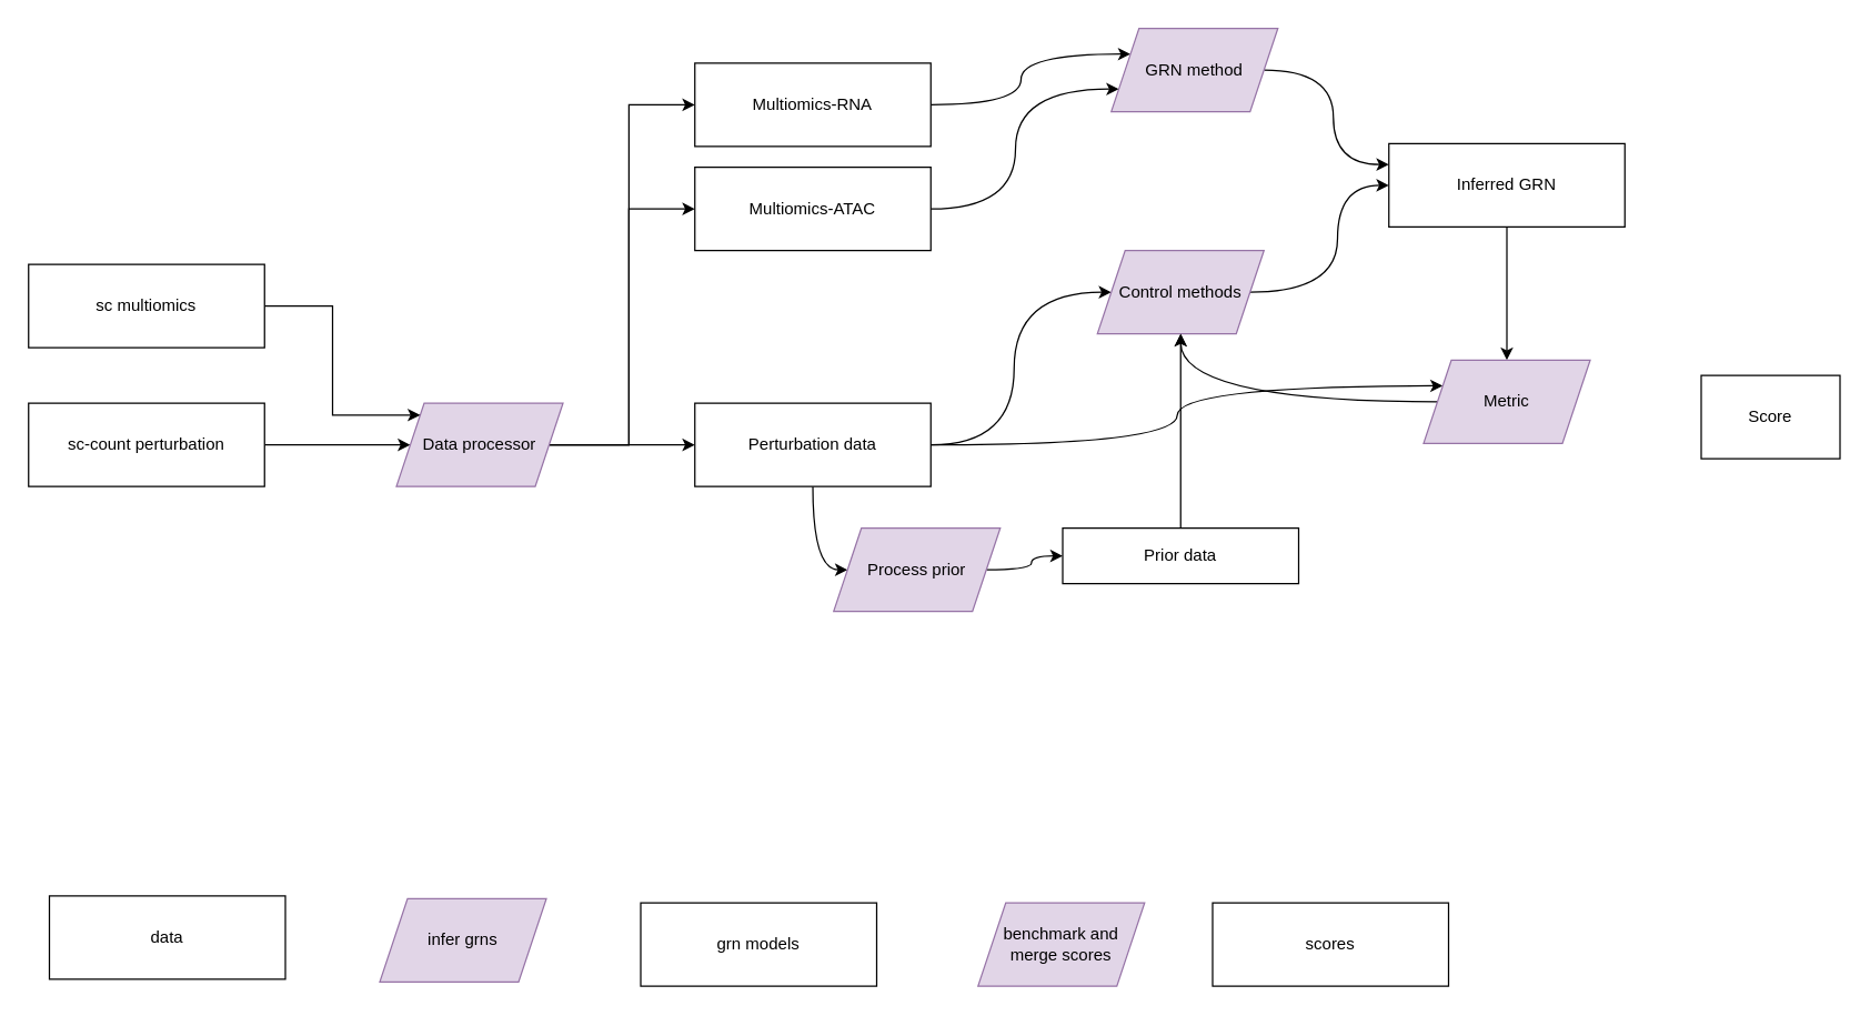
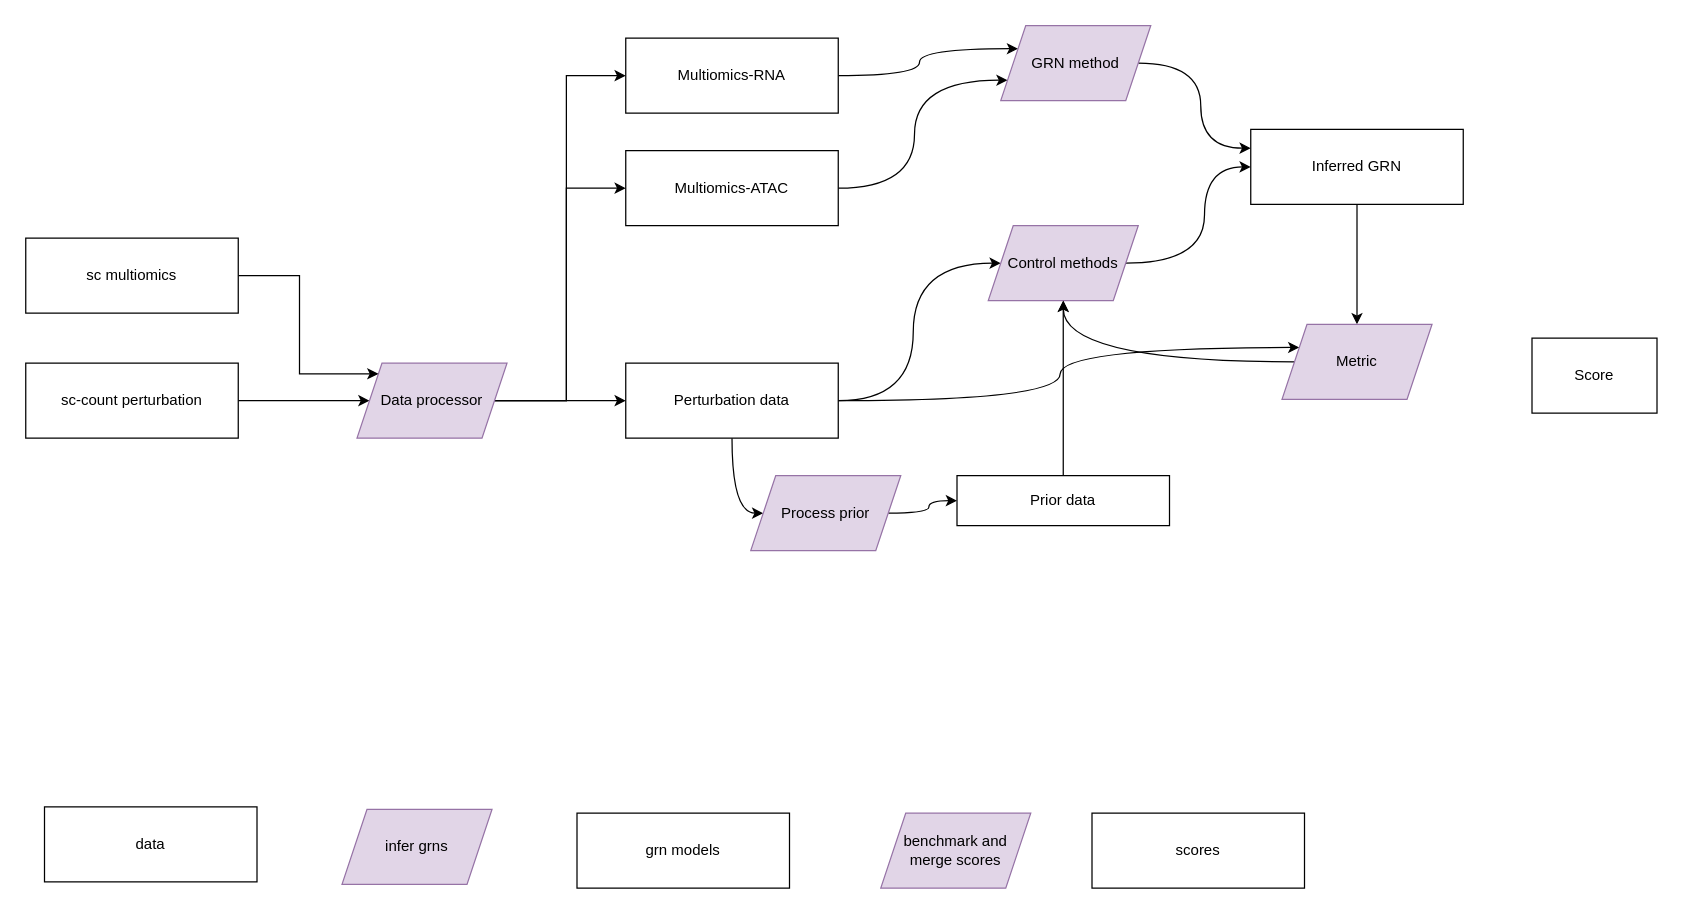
- <mxCell id="3" value="Multiomics-RNA" style="rounded=0;whiteSpace=wrap;html=1;" parent="1" vertex="1"><mxGeometry x="500" y="45" width="170" height="60" as="geometry" /></mxCell>
+ <mxCell id="3" value="Multiomics-RNA" style="rounded=0;whiteSpace=wrap;html=1;" parent="1" vertex="1"><mxGeometry x="500" y="30" width="170" height="60" as="geometry" /></mxCell>
